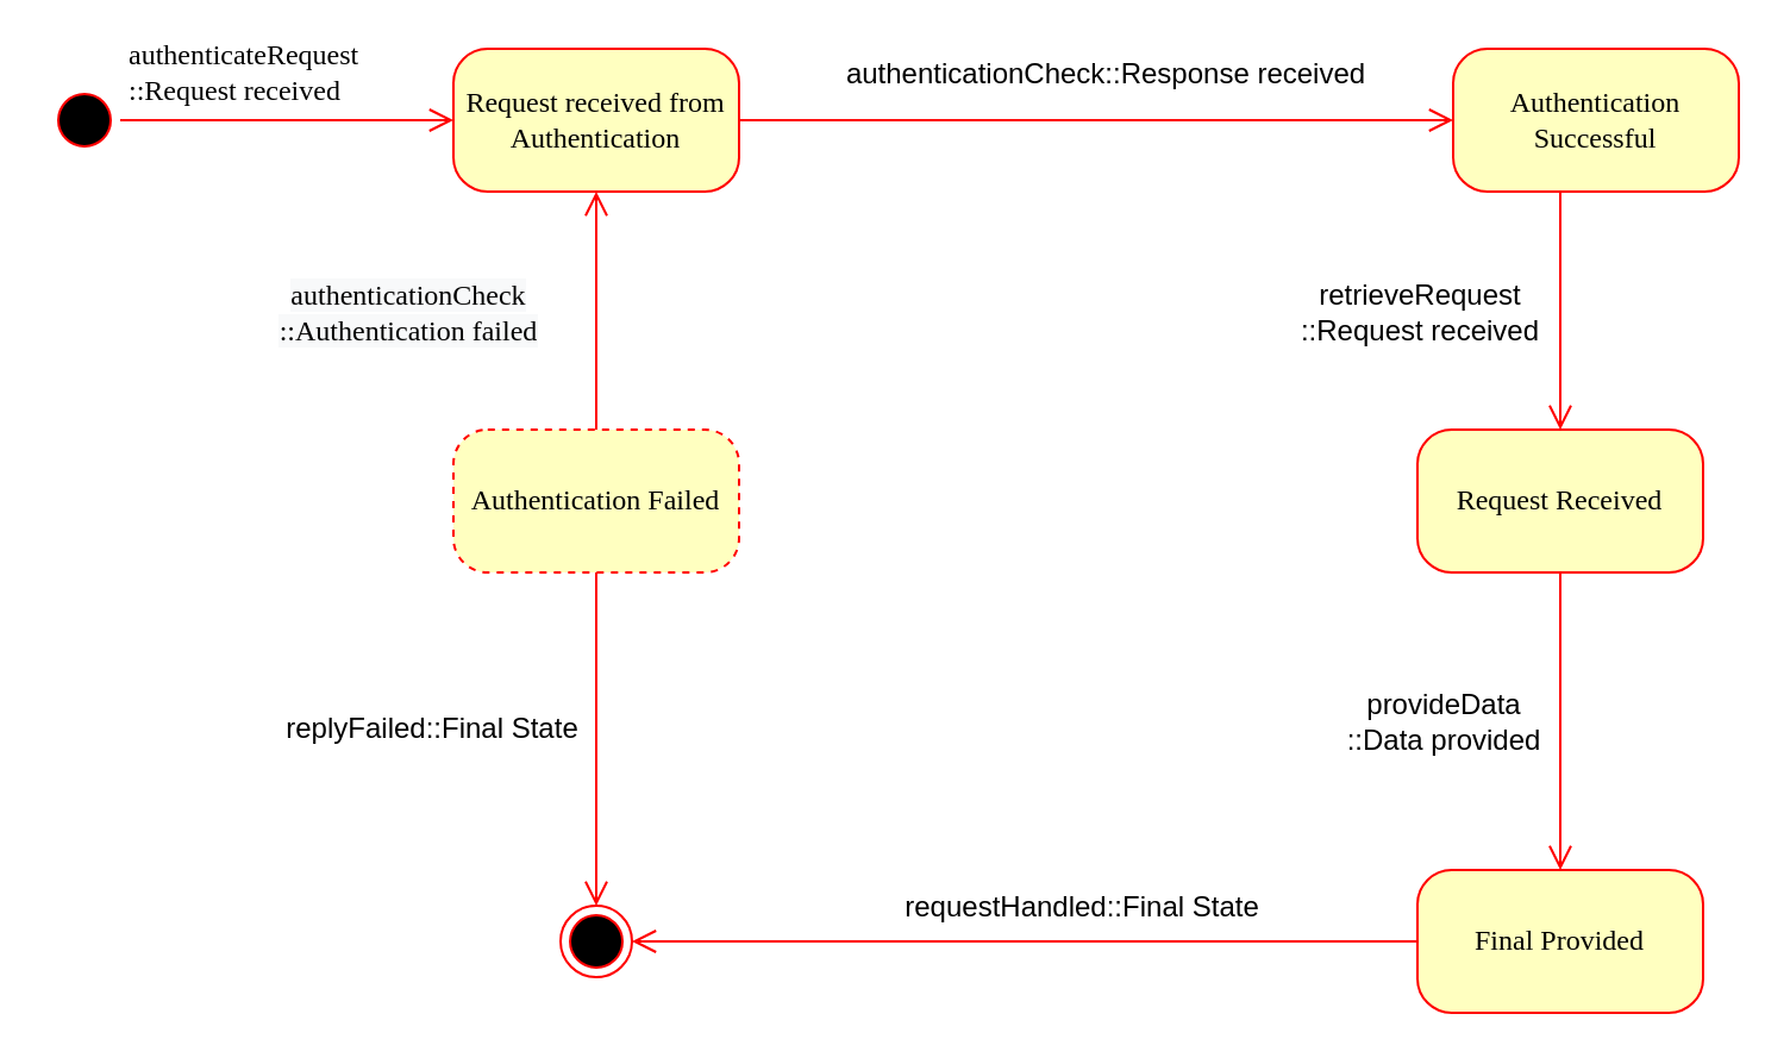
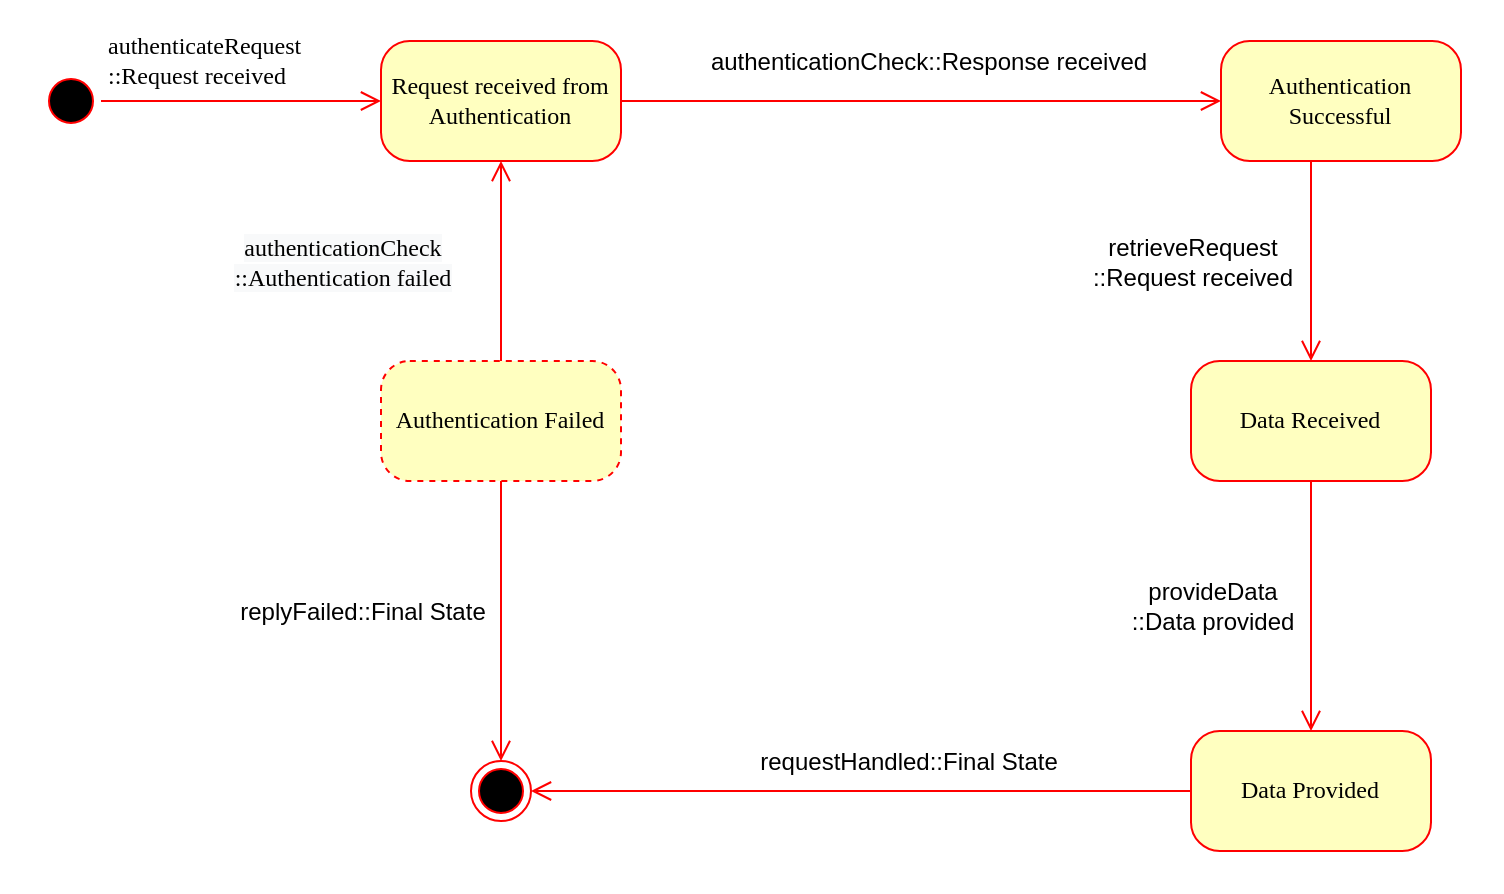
- <mxCell id="12" value="Request Received" style="rounded=1;whiteSpace=wrap;html=1;arcSize=24;fillColor=#ffffc0;strokeColor=#ff0000;shadow=0;comic=0;labelBackgroundColor=none;fontFamily=Verdana;fontSize=12;fontColor=#000000;align=center;" parent="1" vertex="1"><mxGeometry x="595" y="180" width="120" height="60" as="geometry" /></mxCell>
+ <mxCell id="12" value="Data Received" style="rounded=1;whiteSpace=wrap;html=1;arcSize=24;fillColor=#ffffc0;strokeColor=#ff0000;shadow=0;comic=0;labelBackgroundColor=none;fontFamily=Verdana;fontSize=12;fontColor=#000000;align=center;" parent="1" vertex="1"><mxGeometry x="595" y="180" width="120" height="60" as="geometry" /></mxCell>
- <mxCell id="17" value="Final Provided" style="rounded=1;whiteSpace=wrap;html=1;arcSize=24;fillColor=#ffffc0;strokeColor=#ff0000;shadow=0;comic=0;labelBackgroundColor=none;fontFamily=Verdana;fontSize=12;fontColor=#000000;align=center;" parent="1" vertex="1"><mxGeometry x="595" y="365" width="120" height="60" as="geometry" /></mxCell>
+ <mxCell id="17" value="Data Provided" style="rounded=1;whiteSpace=wrap;html=1;arcSize=24;fillColor=#ffffc0;strokeColor=#ff0000;shadow=0;comic=0;labelBackgroundColor=none;fontFamily=Verdana;fontSize=12;fontColor=#000000;align=center;" parent="1" vertex="1"><mxGeometry x="595" y="365" width="120" height="60" as="geometry" /></mxCell>
